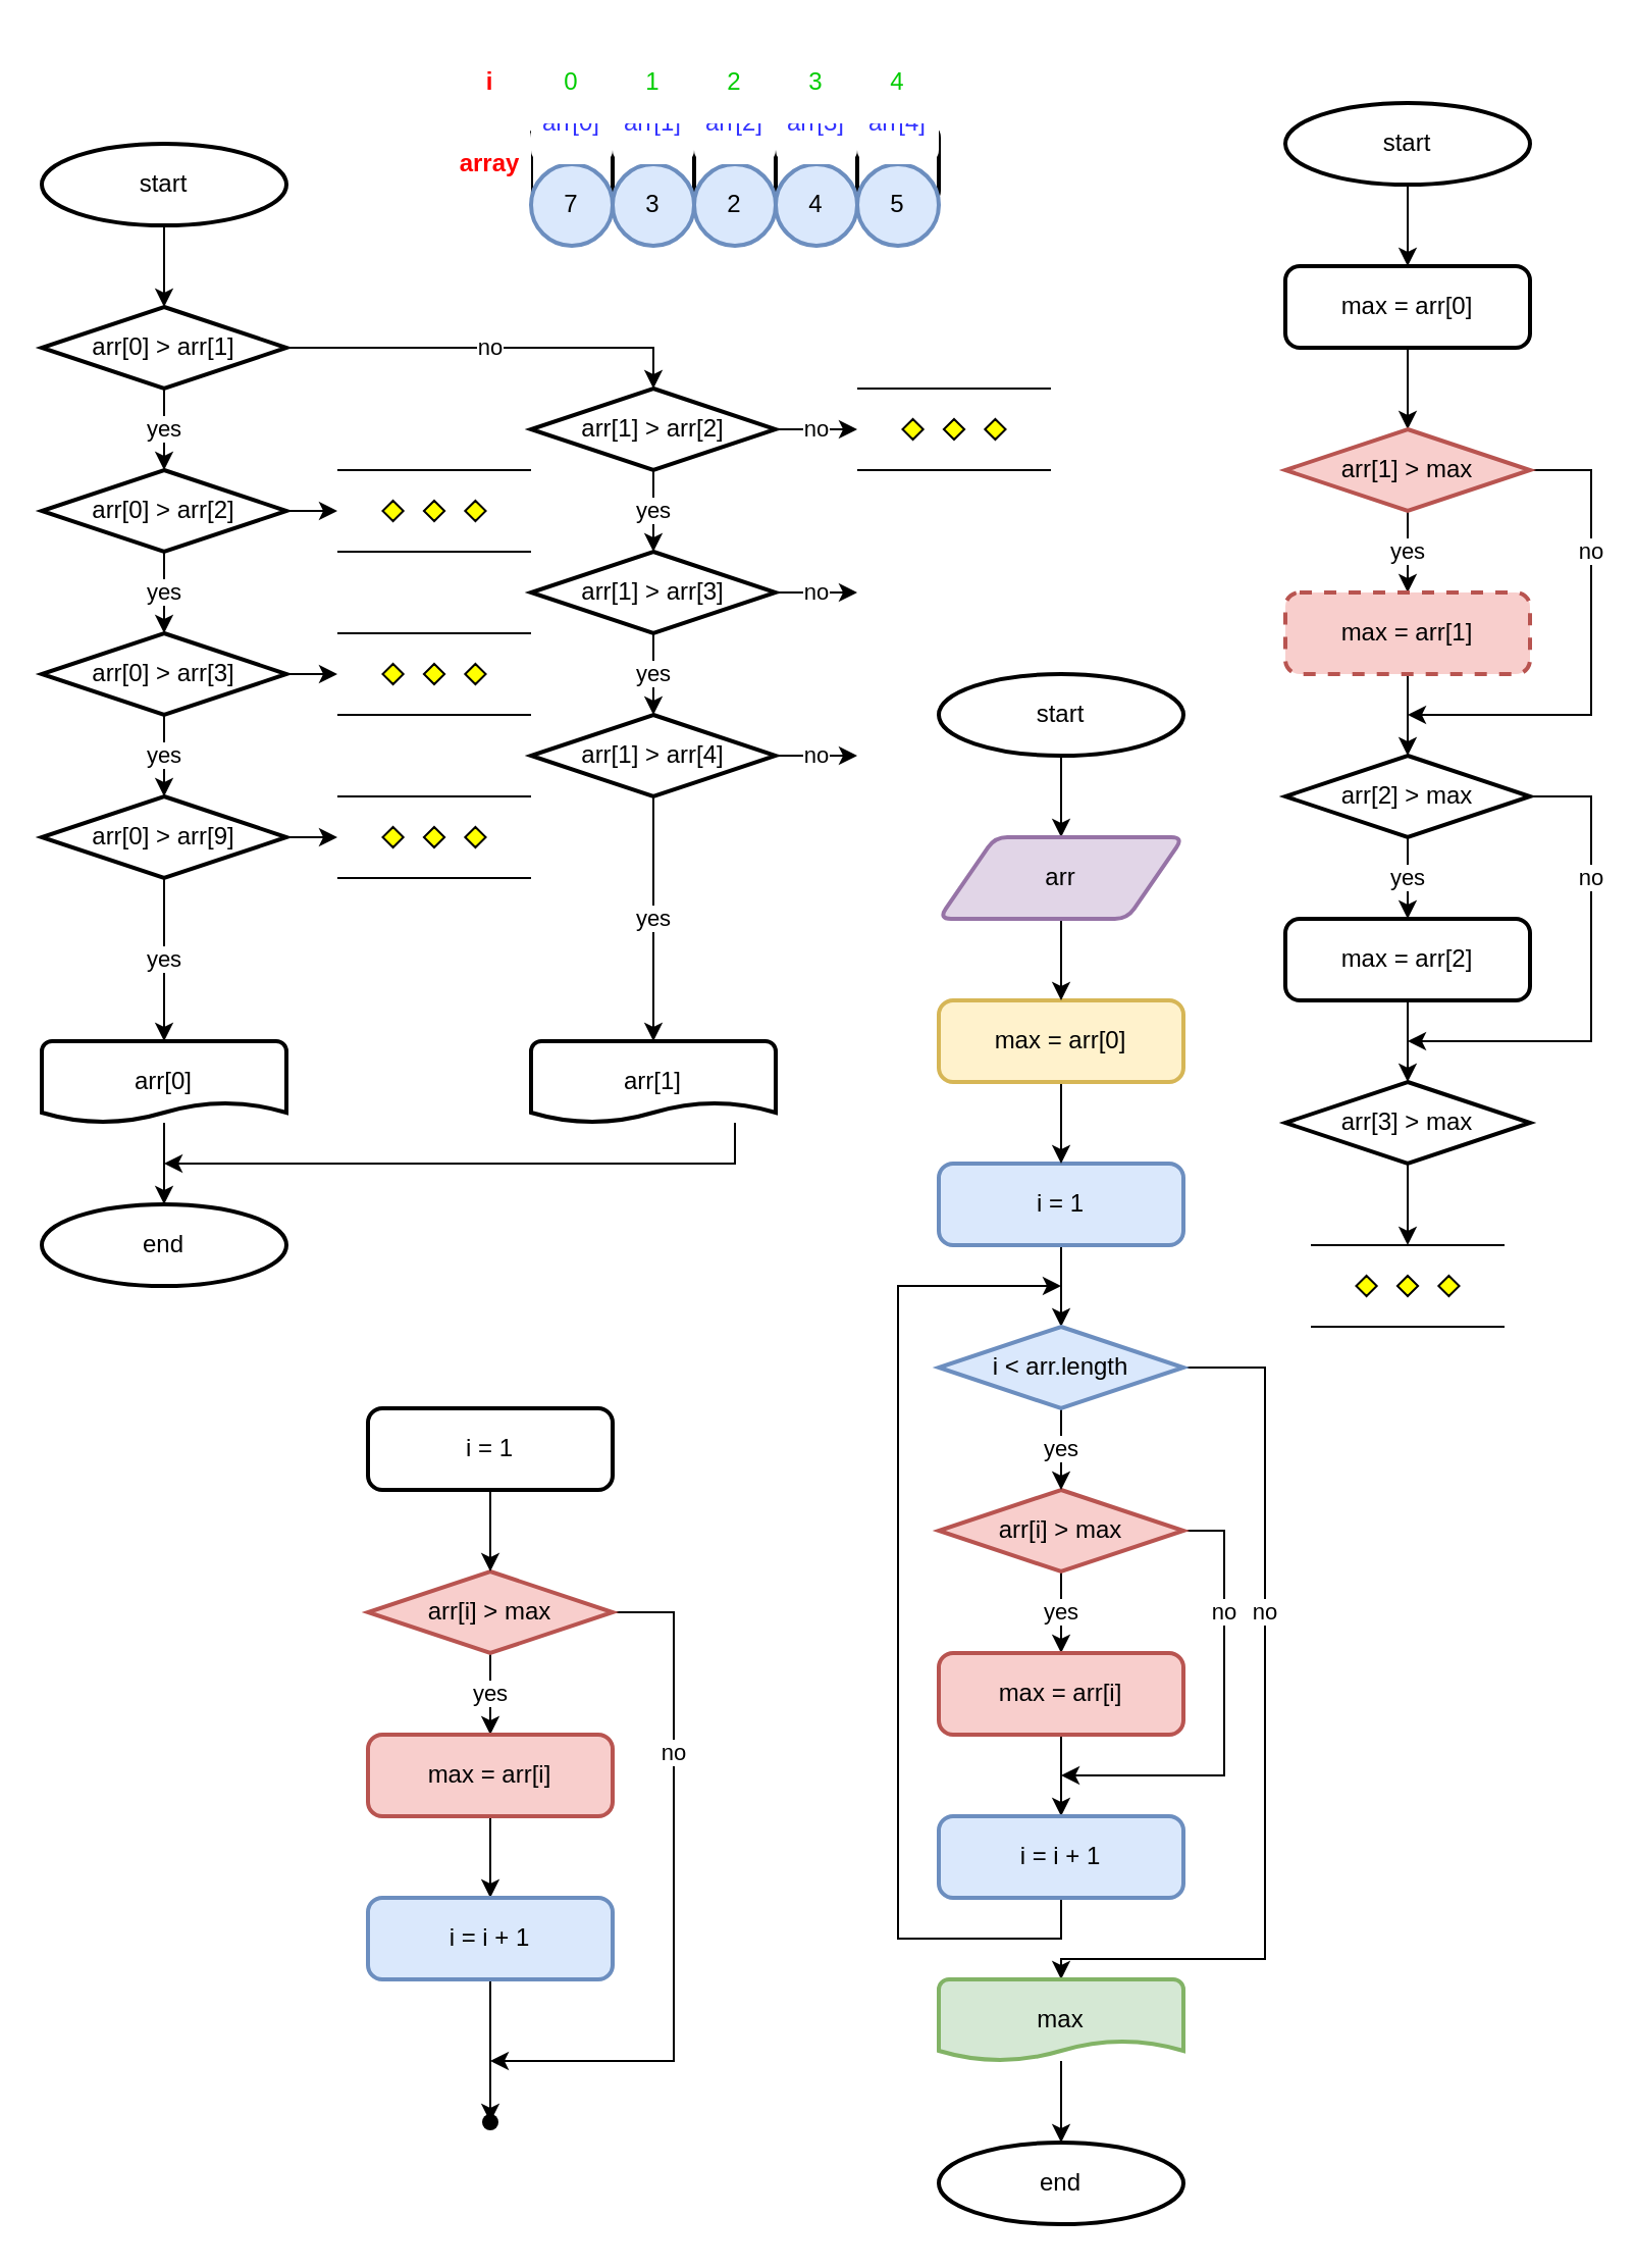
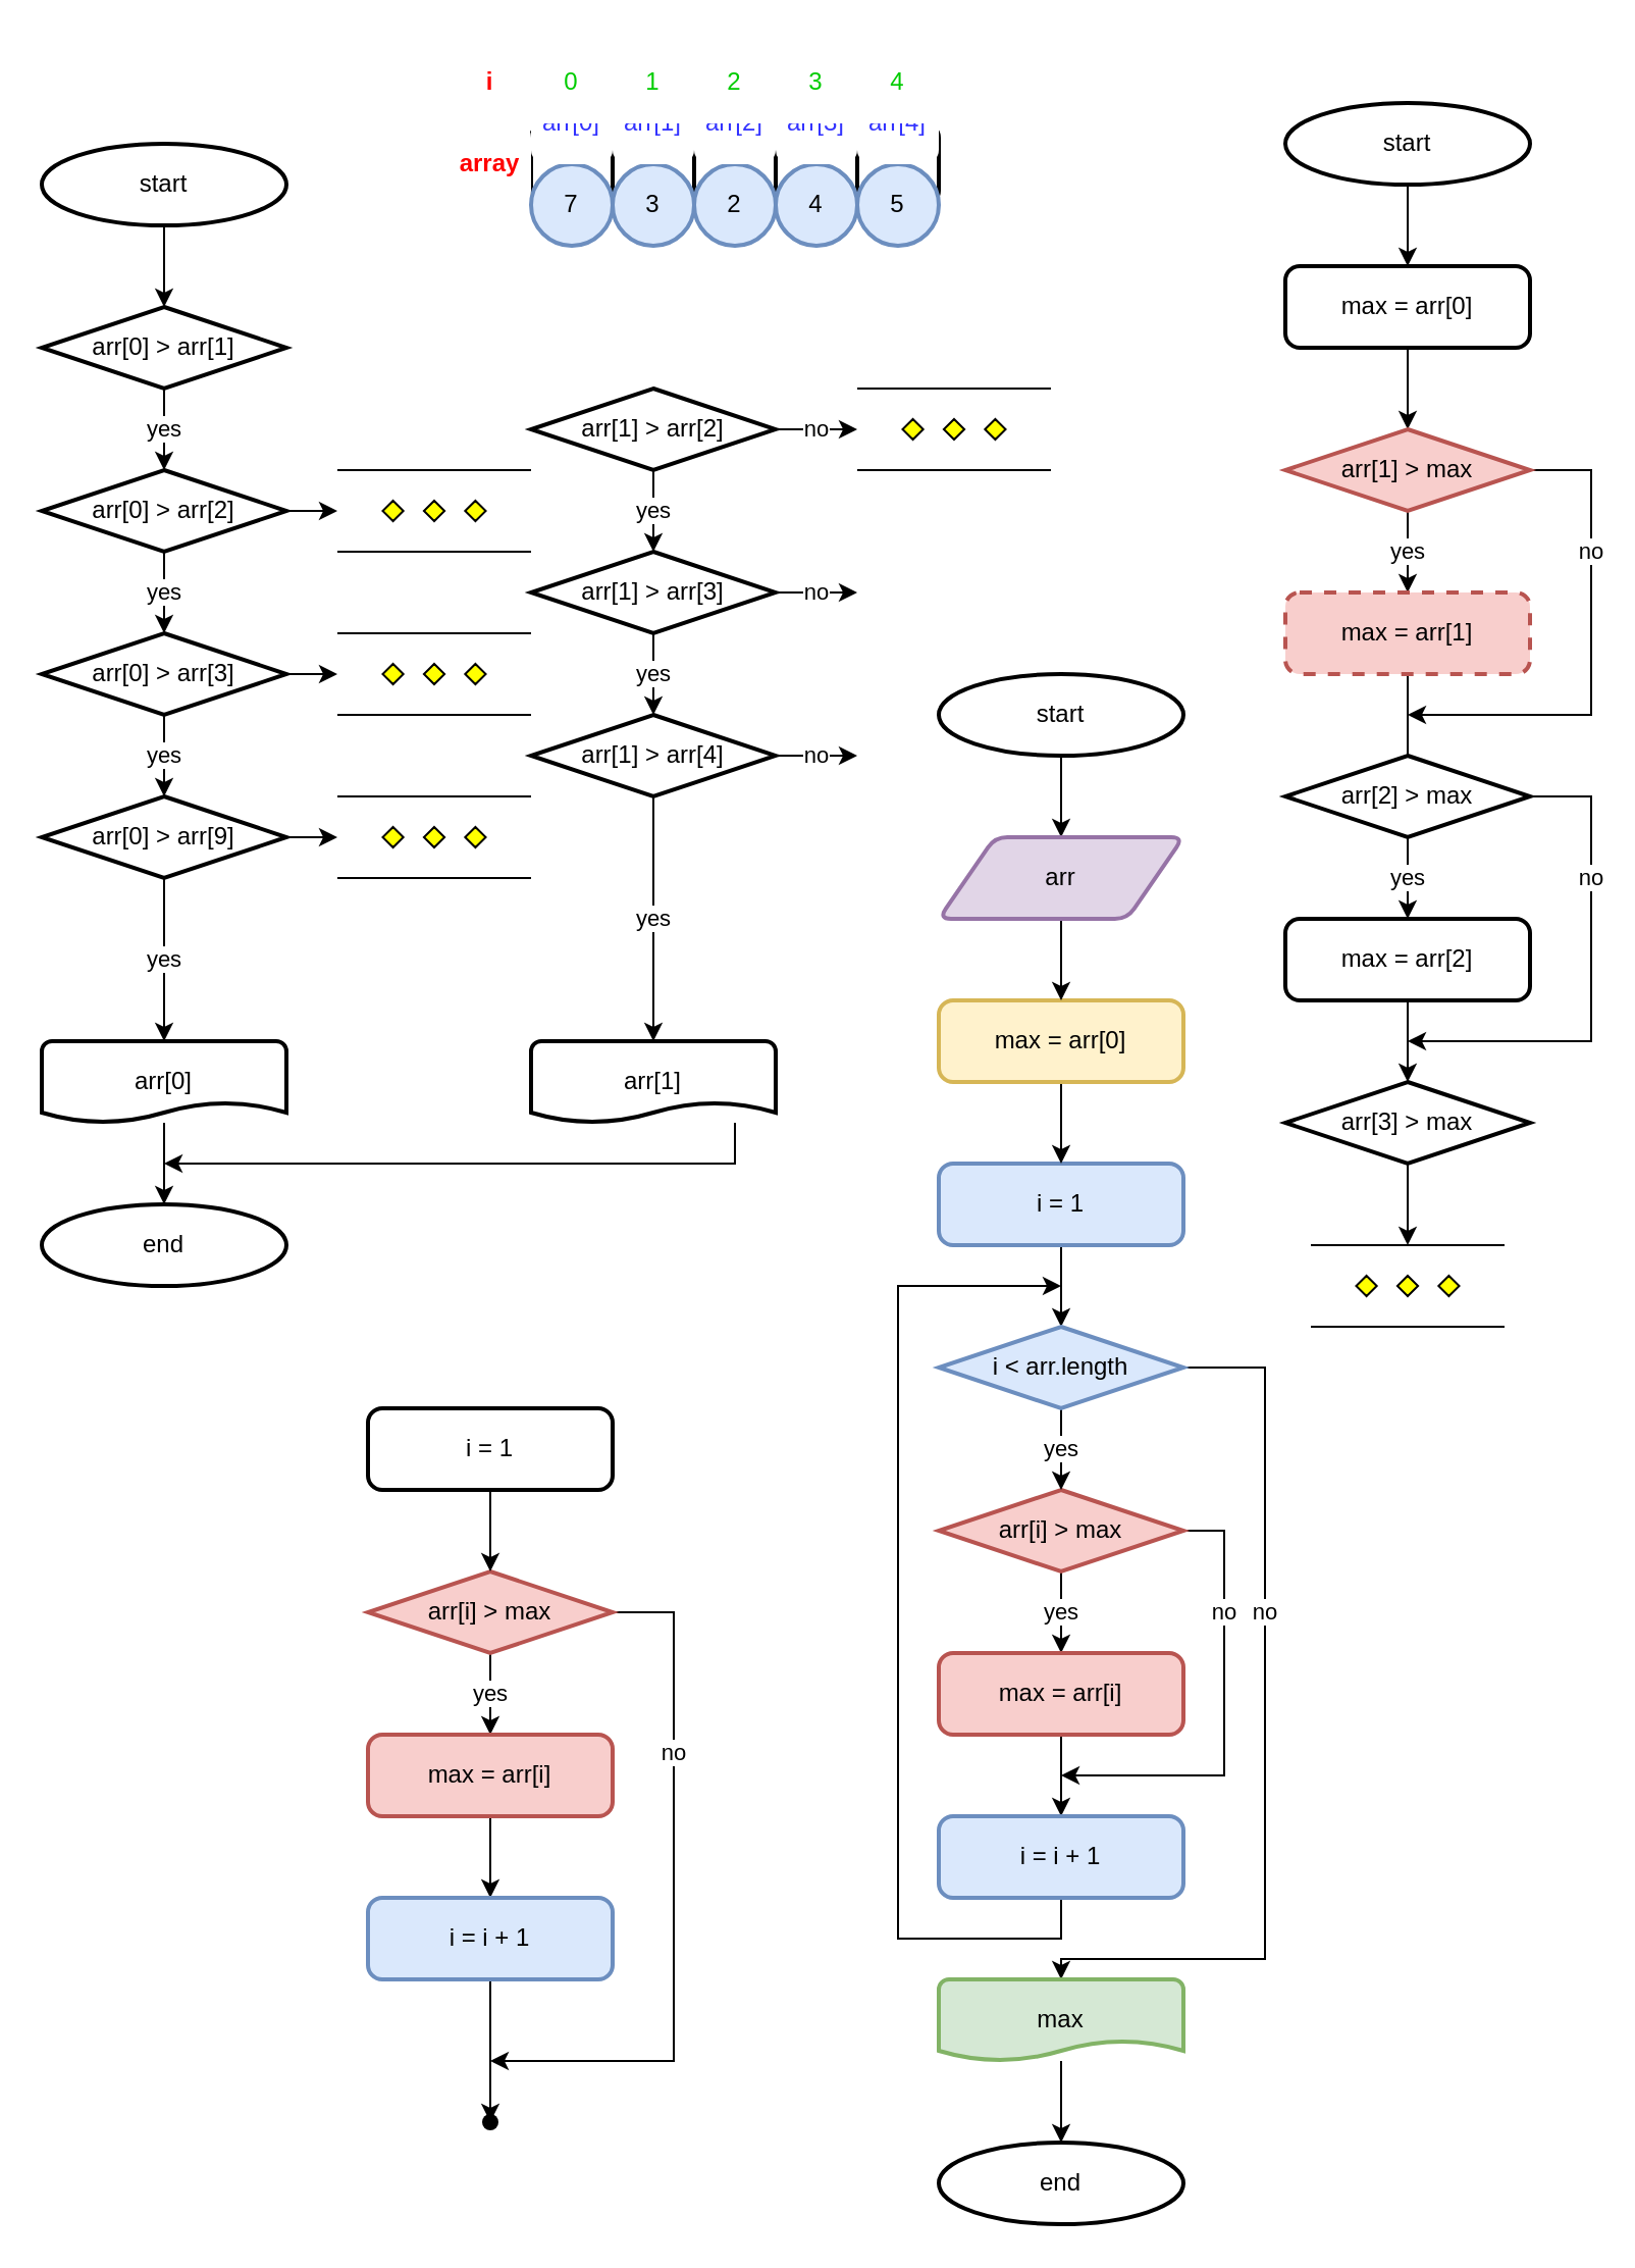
- <mxCell id="27" value="no" style="edgeStyle=orthogonalEdgeStyle;rounded=0;orthogonalLoop=1;jettySize=auto;html=1;entryX=0.5;entryY=0;entryDx=0;entryDy=0;entryPerimeter=0;" edge="1" parent="1" source="28" target="43"><mxGeometry relative="1" as="geometry" /></mxCell>
- <mxCell id="63" value="" style="edgeStyle=orthogonalEdgeStyle;rounded=0;orthogonalLoop=1;jettySize=auto;html=1;" edge="1" parent="1" source="64" target="66"><mxGeometry relative="1" as="geometry" /></mxCell>
+ <mxCell id="63" value="" style="edgeStyle=orthogonalEdgeStyle;rounded=0;orthogonalLoop=1;jettySize=auto;html=1;endArrow=none;" edge="1" parent="1" source="64" target="66"><mxGeometry relative="1" as="geometry" /></mxCell>
